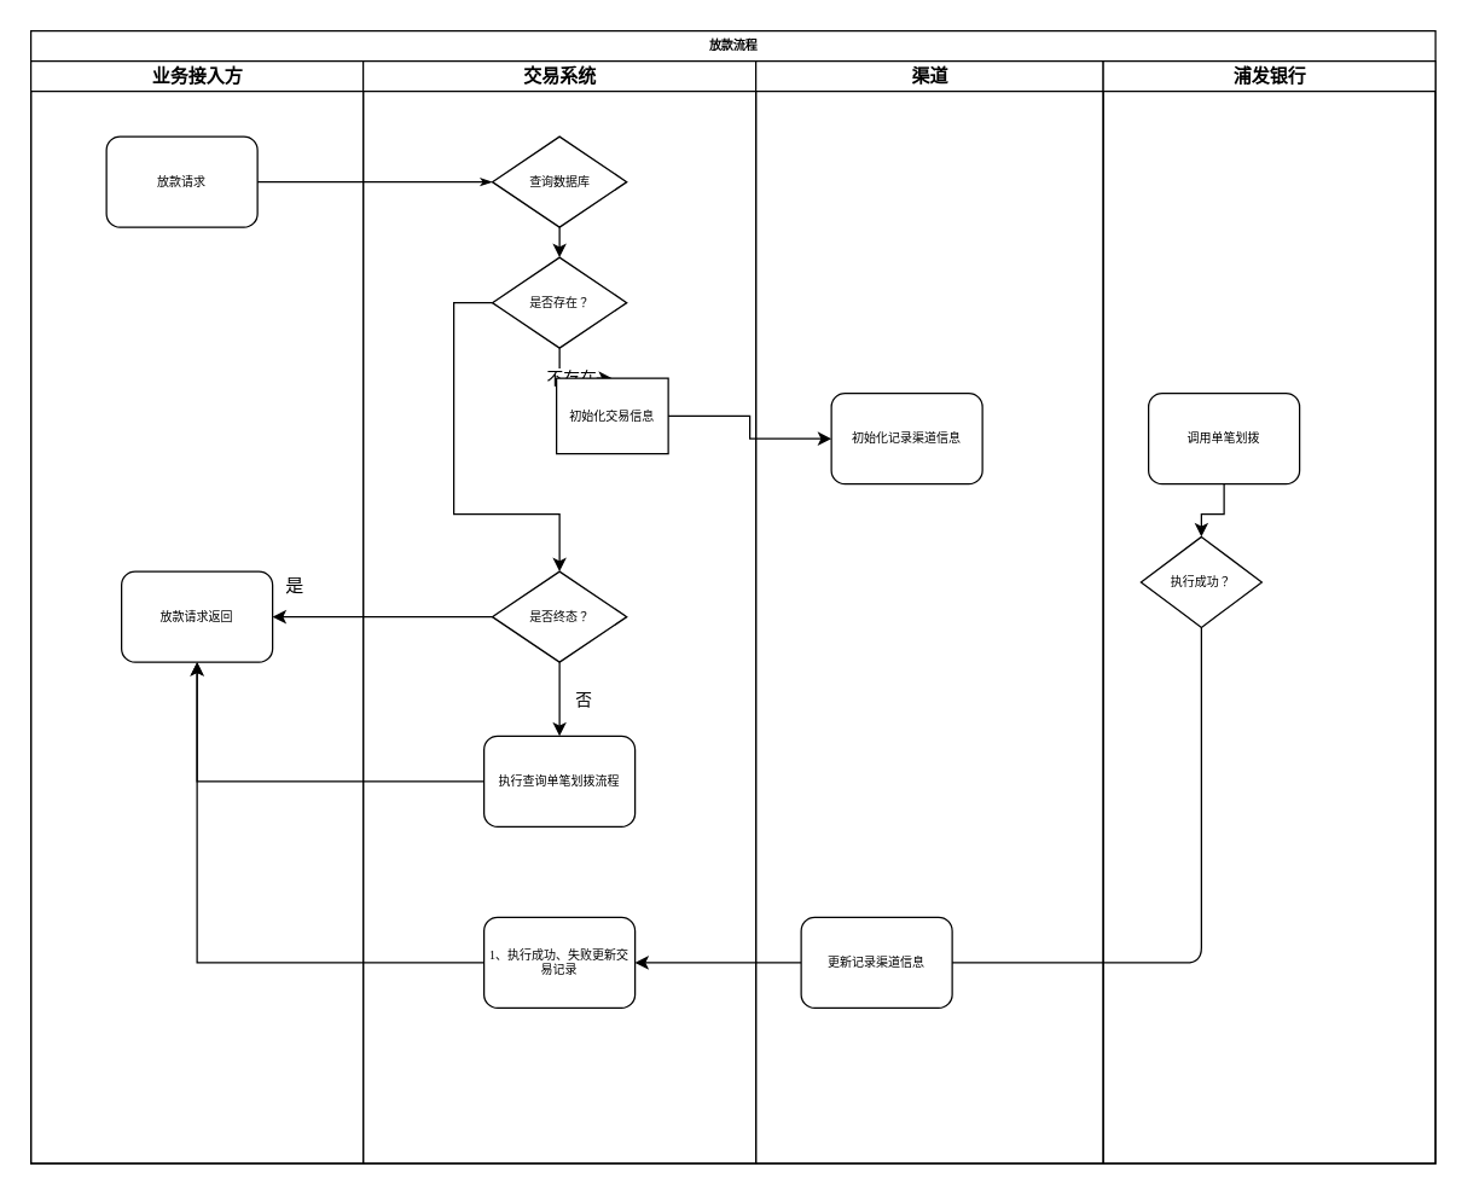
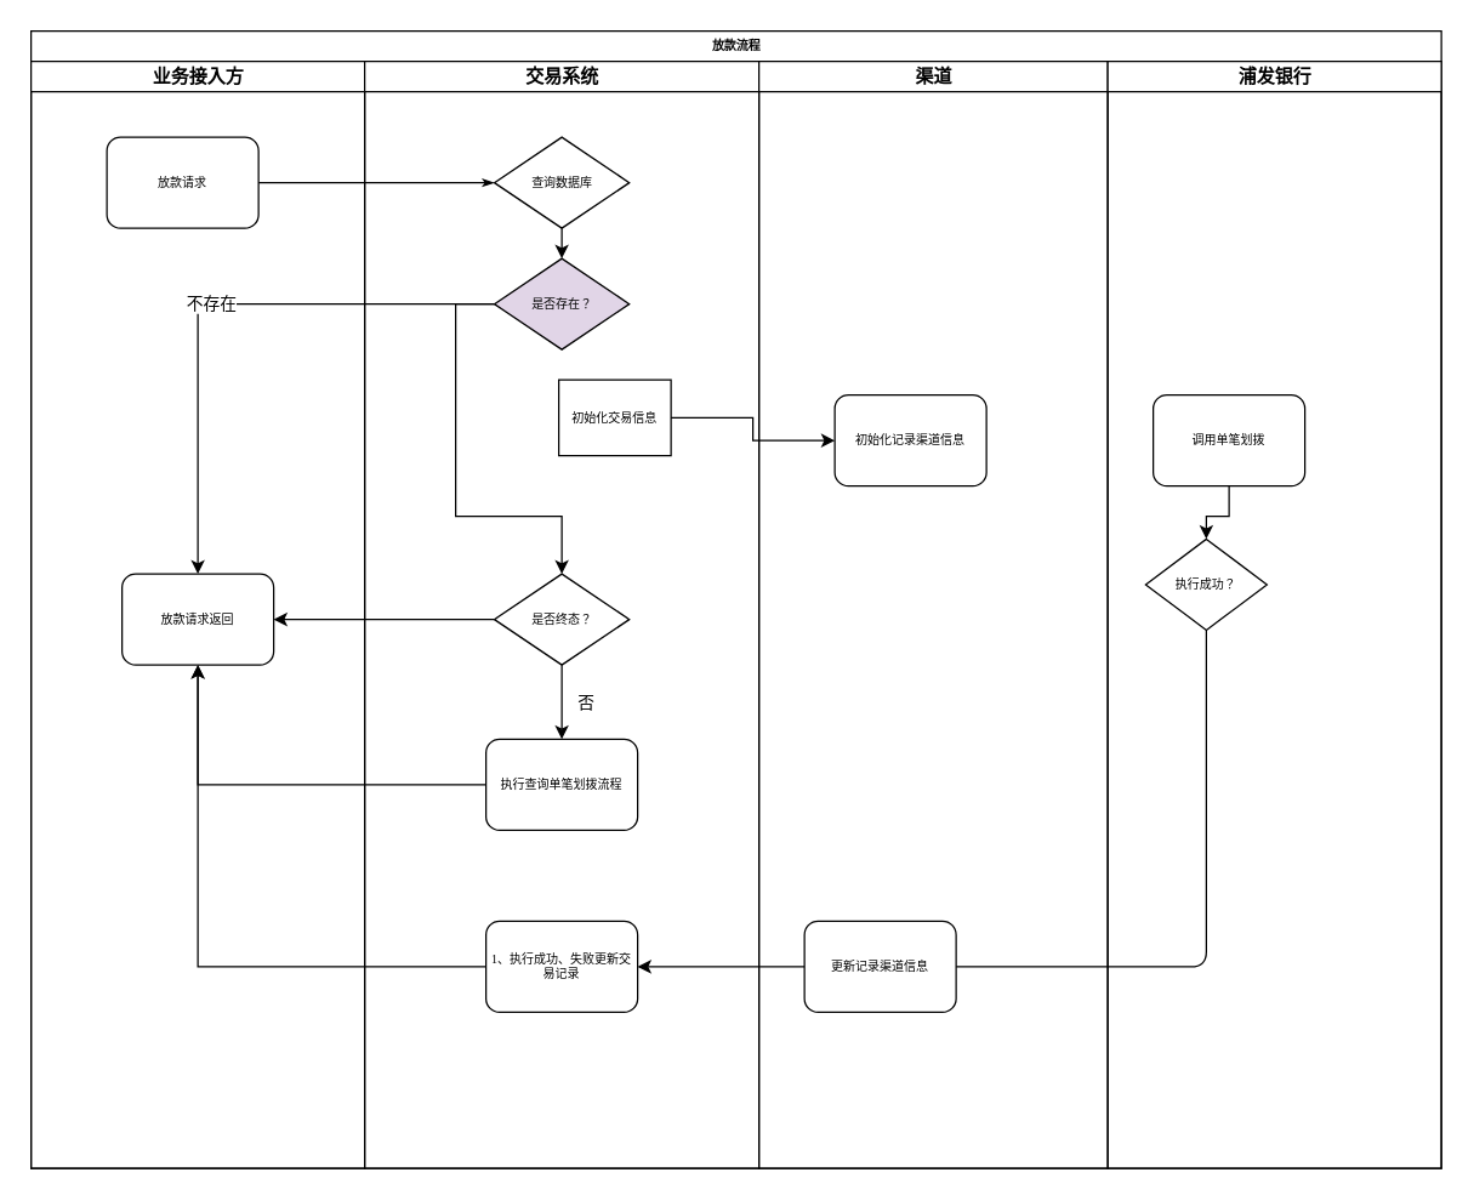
- <mxCell id="12" value="是否存在？" style="rhombus;whiteSpace=wrap;html=1;rounded=0;shadow=0;labelBackgroundColor=none;strokeColor=#000000;strokeWidth=1;fillColor=#ffffff;fontFamily=Verdana;fontSize=8;fontColor=#000000;align=center;" vertex="1" parent="7"><mxGeometry x="85.5" y="130" width="89" height="60" as="geometry" /></mxCell>
+ <mxCell id="12" value="是否存在？" style="rhombus;whiteSpace=wrap;html=1;rounded=0;shadow=0;labelBackgroundColor=none;strokeColor=#000000;strokeWidth=1;fillColor=#e1d5e7;fontFamily=Verdana;fontSize=8;fontColor=#000000;align=center;" vertex="1" parent="7"><mxGeometry x="85.5" y="130" width="89" height="60" as="geometry" /></mxCell>
- <mxCell id="10" value="不存在" style="edgeStyle=orthogonalEdgeStyle;rounded=0;orthogonalLoop=1;jettySize=auto;html=1;" edge="1" parent="7" source="12" target="13"><mxGeometry relative="1" as="geometry" /></mxCell>
+ <mxCell id="10" value="不存在" style="edgeStyle=orthogonalEdgeStyle;rounded=0;orthogonalLoop=1;jettySize=auto;html=1;" edge="1" parent="7" source="12" target="5"><mxGeometry relative="1" as="geometry" /></mxCell>
- <mxCell id="31" value="是" style="text;html=1;resizable=0;points=[];autosize=1;align=left;verticalAlign=top;spacingTop=-4;" vertex="1" parent="1"><mxGeometry x="187" y="378" width="30" height="20" as="geometry" /></mxCell>
